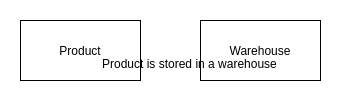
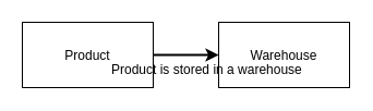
+ <mxCell id="4" style="edgeStyle=orthogonalEdgeStyle;rounded=1;strokeColor=#000000;strokeWidth=2;" parent="1" source="2" target="3" edge="1"><mxGeometry relative="1" as="geometry" /></mxCell>
